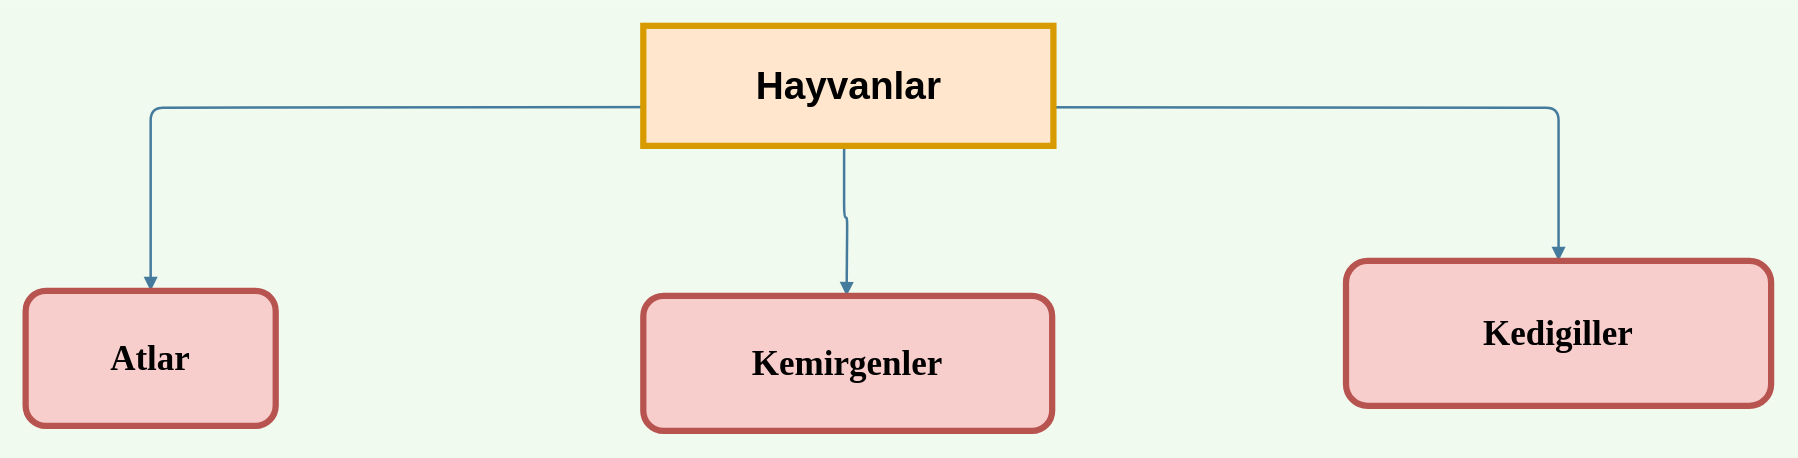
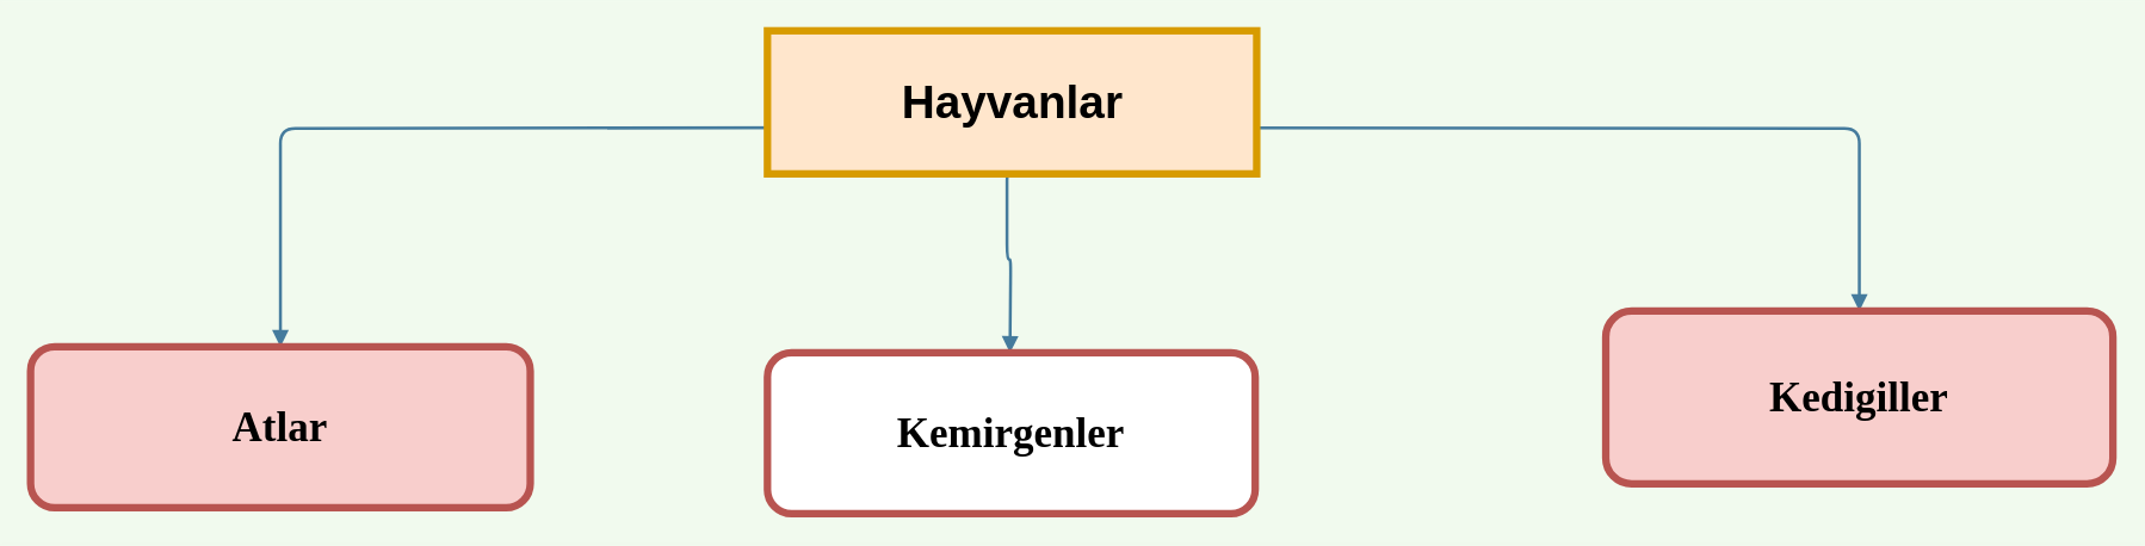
- <mxCell id="5" value="Atlar" style="whiteSpace=wrap;html=1;rounded=1;shadow=0;comic=0;strokeWidth=5;fontFamily=Verdana;align=center;fontSize=28;fontStyle=1;fillColor=#f8cecc;strokeColor=#b85450;" parent="1" vertex="1"><mxGeometry x="20" y="232" width="200" height="108" as="geometry" /></mxCell>
+ <mxCell id="5" value="Atlar" style="whiteSpace=wrap;html=1;rounded=1;shadow=0;comic=0;strokeWidth=5;fontFamily=Verdana;align=center;fontSize=28;fontStyle=1;fillColor=#f8cecc;strokeColor=#b85450;" parent="1" vertex="1"><mxGeometry x="20" y="232" width="335" height="108" as="geometry" /></mxCell>
- <mxCell id="6" value="Kemirgenler" style="whiteSpace=wrap;html=1;rounded=1;shadow=0;comic=0;strokeWidth=5;fontFamily=Verdana;align=center;fontSize=28;fontStyle=1;fillColor=#f8cecc;strokeColor=#b85450;" parent="1" vertex="1"><mxGeometry x="514" y="236" width="327" height="108" as="geometry" /></mxCell>
+ <mxCell id="6" value="Kemirgenler" style="whiteSpace=wrap;html=1;rounded=1;shadow=0;comic=0;strokeWidth=5;fontFamily=Verdana;align=center;fontSize=28;fontStyle=1;fillColor=#ffffff;strokeColor=#b85450;" parent="1" vertex="1"><mxGeometry x="514" y="236" width="327" height="108" as="geometry" /></mxCell>
